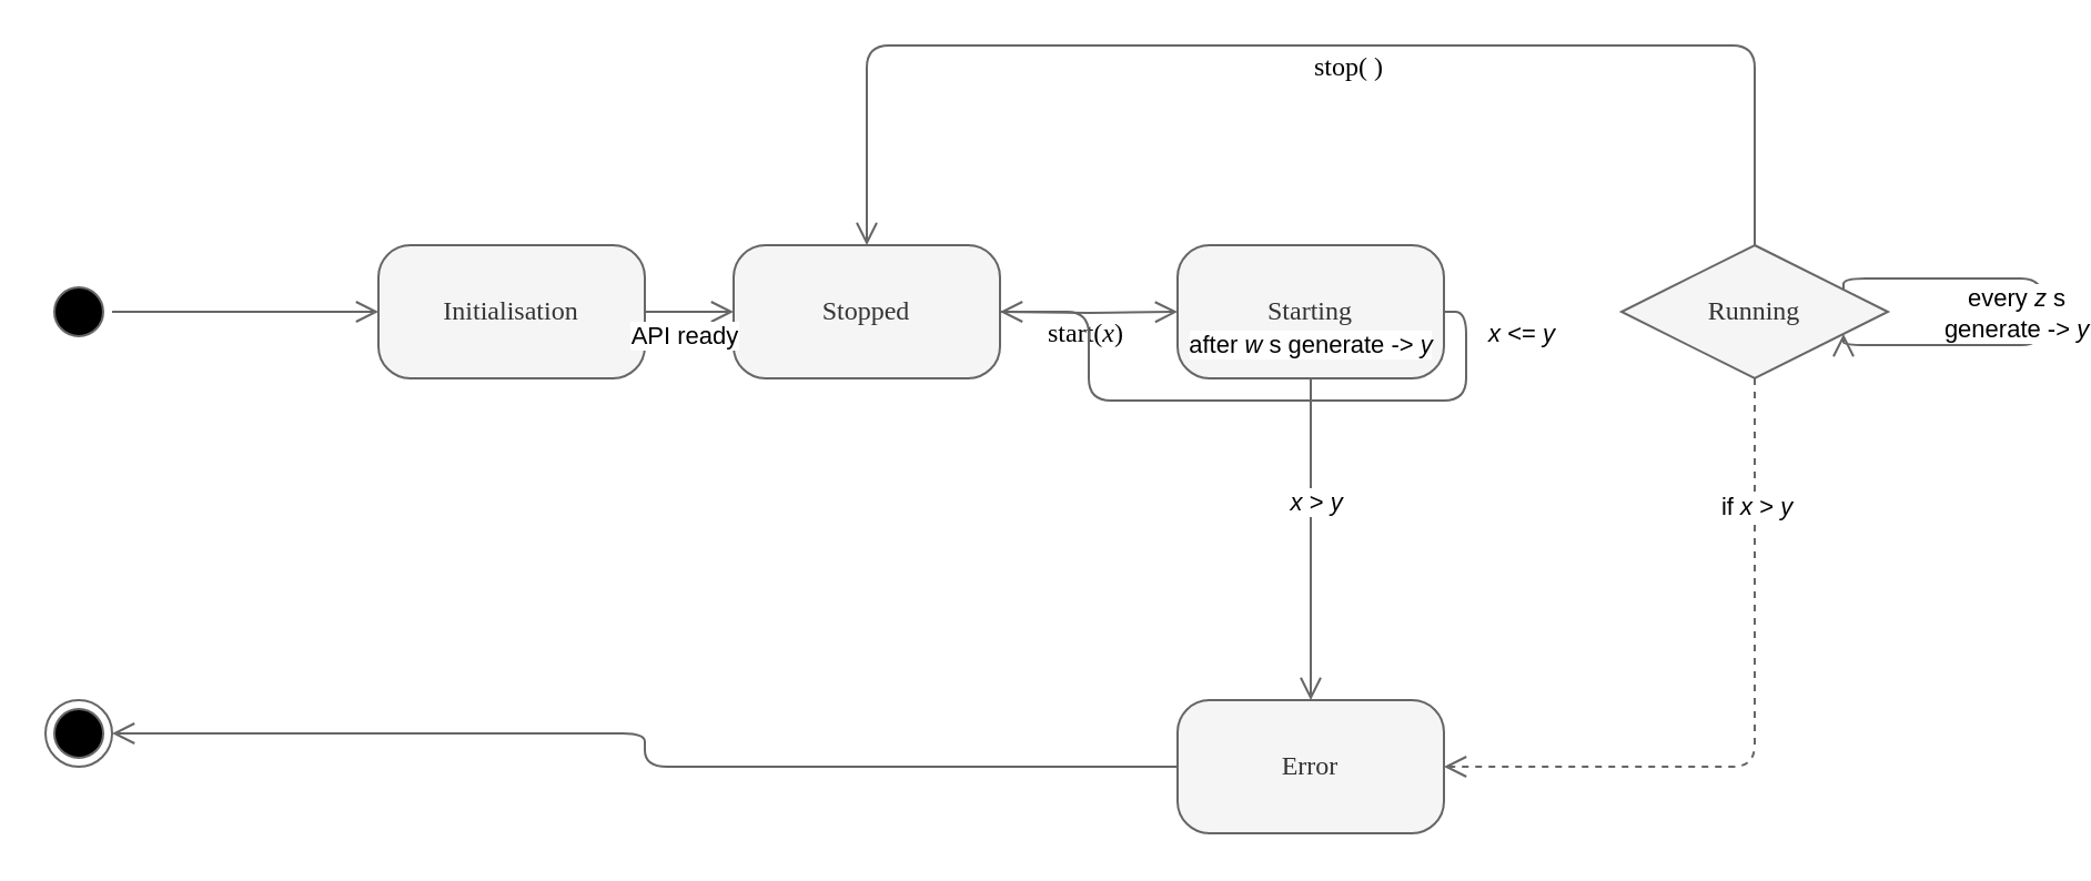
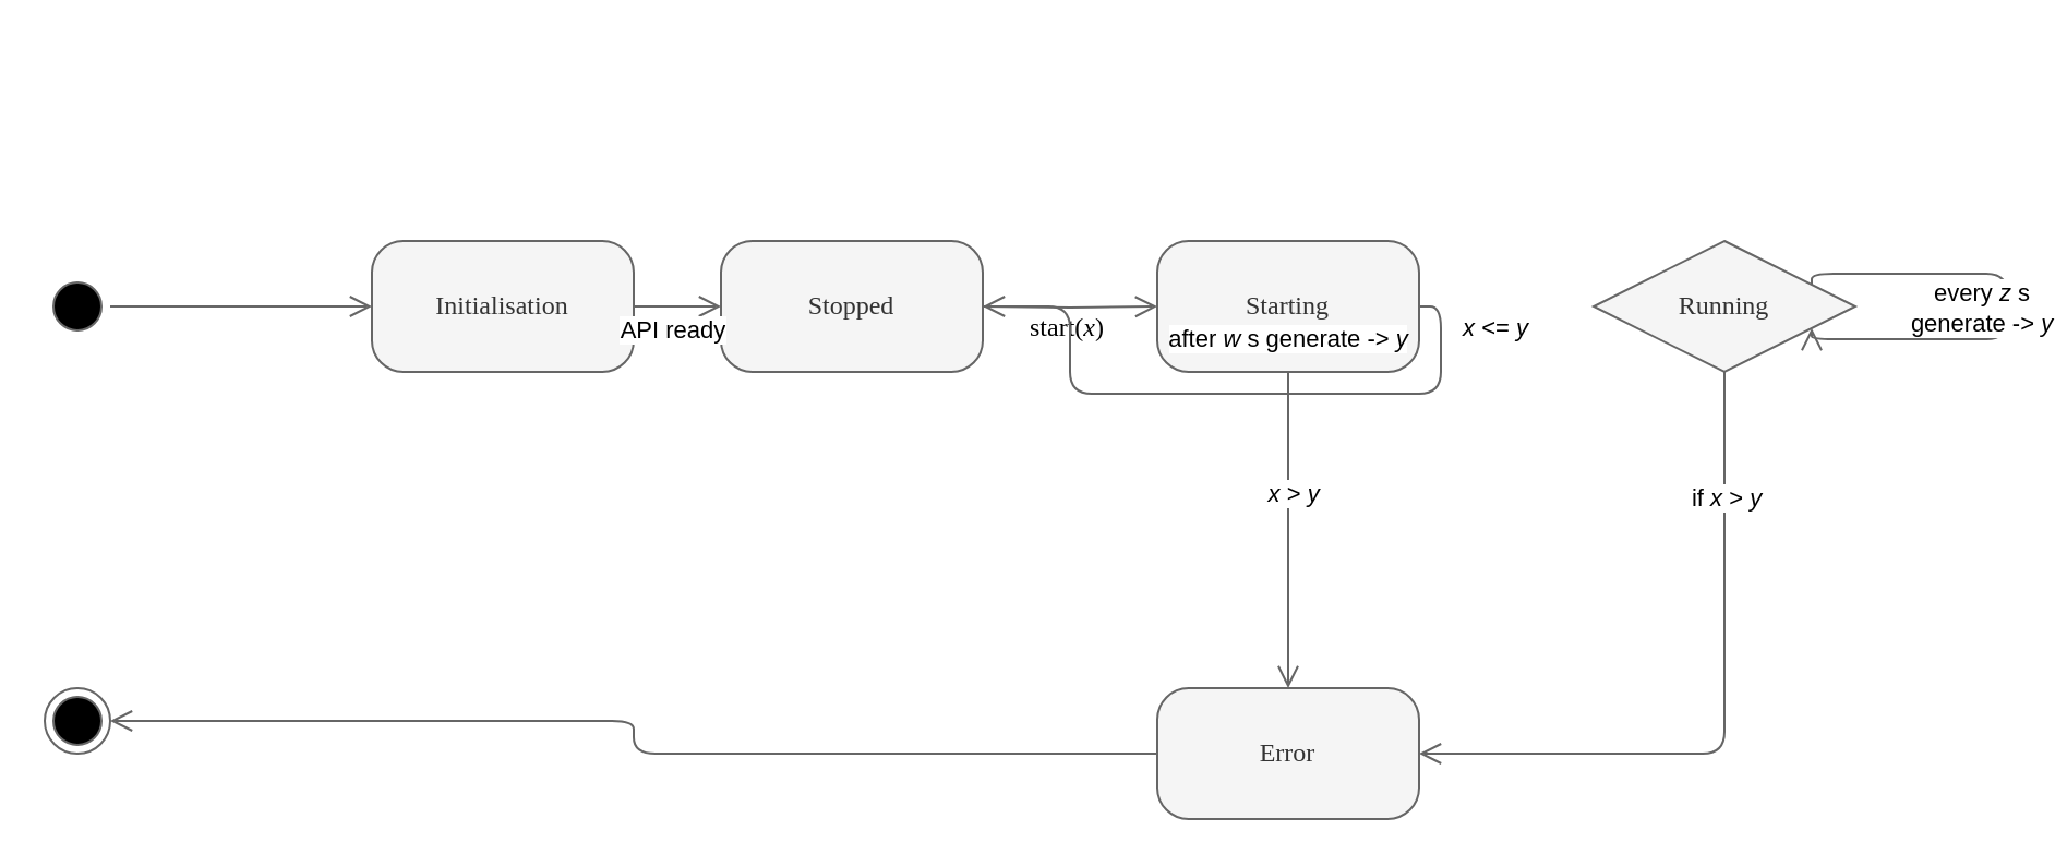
- <mxCell id="19" value="stop( )" style="edgeStyle=orthogonalEdgeStyle;html=1;labelBackgroundColor=none;endArrow=open;endSize=8;strokeColor=#666666;fontFamily=Verdana;fontSize=12;align=left;entryX=0.5;entryY=0;entryDx=0;entryDy=0;exitX=0.5;exitY=0;exitDx=0;exitDy=0;" parent="1" source="10" target="5" edge="1"><mxGeometry y="10" relative="1" as="geometry"><mxPoint x="800" y="180" as="sourcePoint" /><mxPoint x="660" y="340" as="targetPoint" /><Array as="points"><mxPoint x="790" y="20" /><mxPoint x="390" y="20" /></Array><mxPoint as="offset" /></mxGeometry></mxCell>
- <mxCell id="15" style="edgeStyle=orthogonalEdgeStyle;html=1;labelBackgroundColor=none;endArrow=open;endSize=8;strokeColor=#666666;fontFamily=Verdana;fontSize=12;align=left;entryX=1;entryY=0.5;entryDx=0;entryDy=0;exitX=0.5;exitY=1;exitDx=0;exitDy=0;dashed=1;" parent="1" source="10" target="12" edge="1"><mxGeometry relative="1" as="geometry"><mxPoint x="600" y="180" as="sourcePoint" /><mxPoint x="600" y="310" as="targetPoint" /></mxGeometry></mxCell>
+ <mxCell id="15" style="edgeStyle=orthogonalEdgeStyle;html=1;labelBackgroundColor=none;endArrow=open;endSize=8;strokeColor=#666666;fontFamily=Verdana;fontSize=12;align=left;entryX=1;entryY=0.5;entryDx=0;entryDy=0;exitX=0.5;exitY=1;exitDx=0;exitDy=0;" parent="1" source="10" target="12" edge="1"><mxGeometry relative="1" as="geometry"><mxPoint x="600" y="180" as="sourcePoint" /><mxPoint x="600" y="310" as="targetPoint" /></mxGeometry></mxCell>
